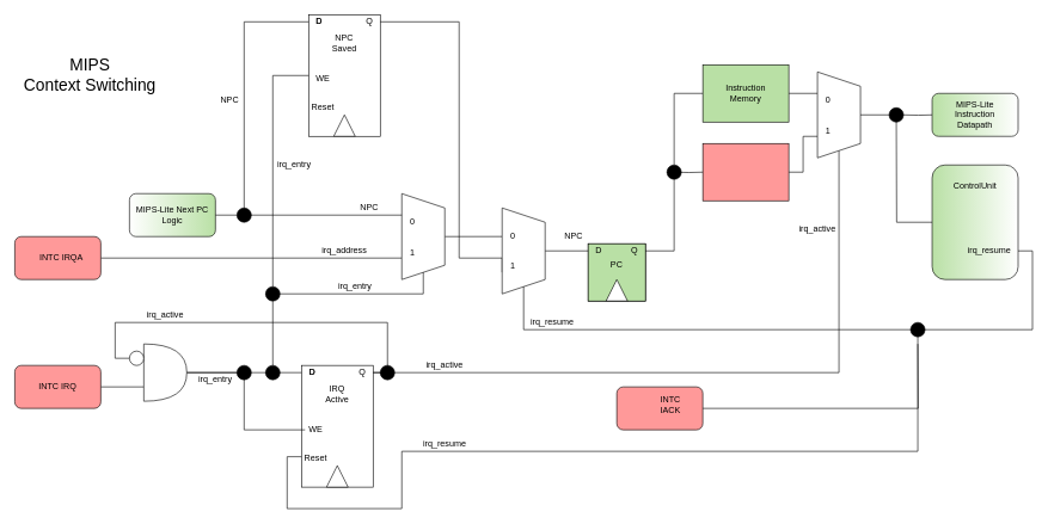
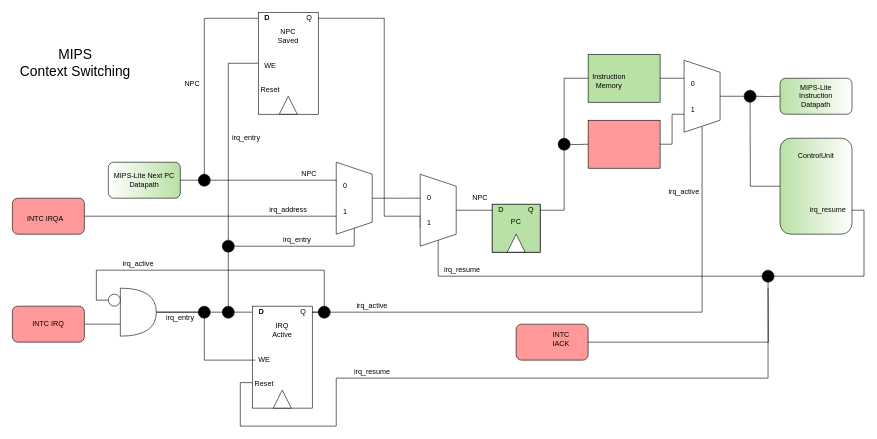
- <mxCell id="62" value="&lt;div&gt;Instruction&lt;/div&gt;&lt;div&gt;Memory&lt;br&gt;&lt;/div&gt;" style="text;html=1;strokeColor=none;fillColor=none;align=center;verticalAlign=middle;whiteSpace=wrap;rounded=0;" parent="1" vertex="1"><mxGeometry x="1010" y="120" width="60" height="20" as="geometry" /></mxCell>
+ <mxCell id="62" value="&lt;div&gt;Instruction&lt;/div&gt;&lt;div&gt;Memory&lt;br&gt;&lt;/div&gt;" style="text;html=1;strokeColor=none;fillColor=none;align=center;verticalAlign=middle;whiteSpace=wrap;rounded=0;" parent="1" vertex="1"><mxGeometry x="985" y="125" width="60" height="20" as="geometry" /></mxCell>
- <mxCell id="5" value="MIPS-Lite Next PC Logic" style="text;html=1;strokeColor=none;fillColor=none;align=center;verticalAlign=middle;whiteSpace=wrap;rounded=0;" parent="1" vertex="1"><mxGeometry x="180" y="280" width="120" height="40" as="geometry" /></mxCell>
+ <mxCell id="5" value="MIPS-Lite Next PC Datapath" style="text;html=1;strokeColor=none;fillColor=none;align=center;verticalAlign=middle;whiteSpace=wrap;rounded=0;" parent="1" vertex="1"><mxGeometry x="180" y="280" width="120" height="40" as="geometry" /></mxCell>
- <mxCell id="45" value="INTC IRQA" style="text;html=1;strokeColor=none;fillColor=none;align=center;verticalAlign=middle;whiteSpace=wrap;rounded=0;" parent="1" vertex="1"><mxGeometry x="50" y="350" width="70" height="20" as="geometry" /></mxCell>
+ <mxCell id="45" value="INTC IRQA" style="text;html=1;strokeColor=none;fillColor=none;align=center;verticalAlign=middle;whiteSpace=wrap;rounded=0;" parent="1" vertex="1"><mxGeometry x="40" y="355" width="70" height="20" as="geometry" /></mxCell>
